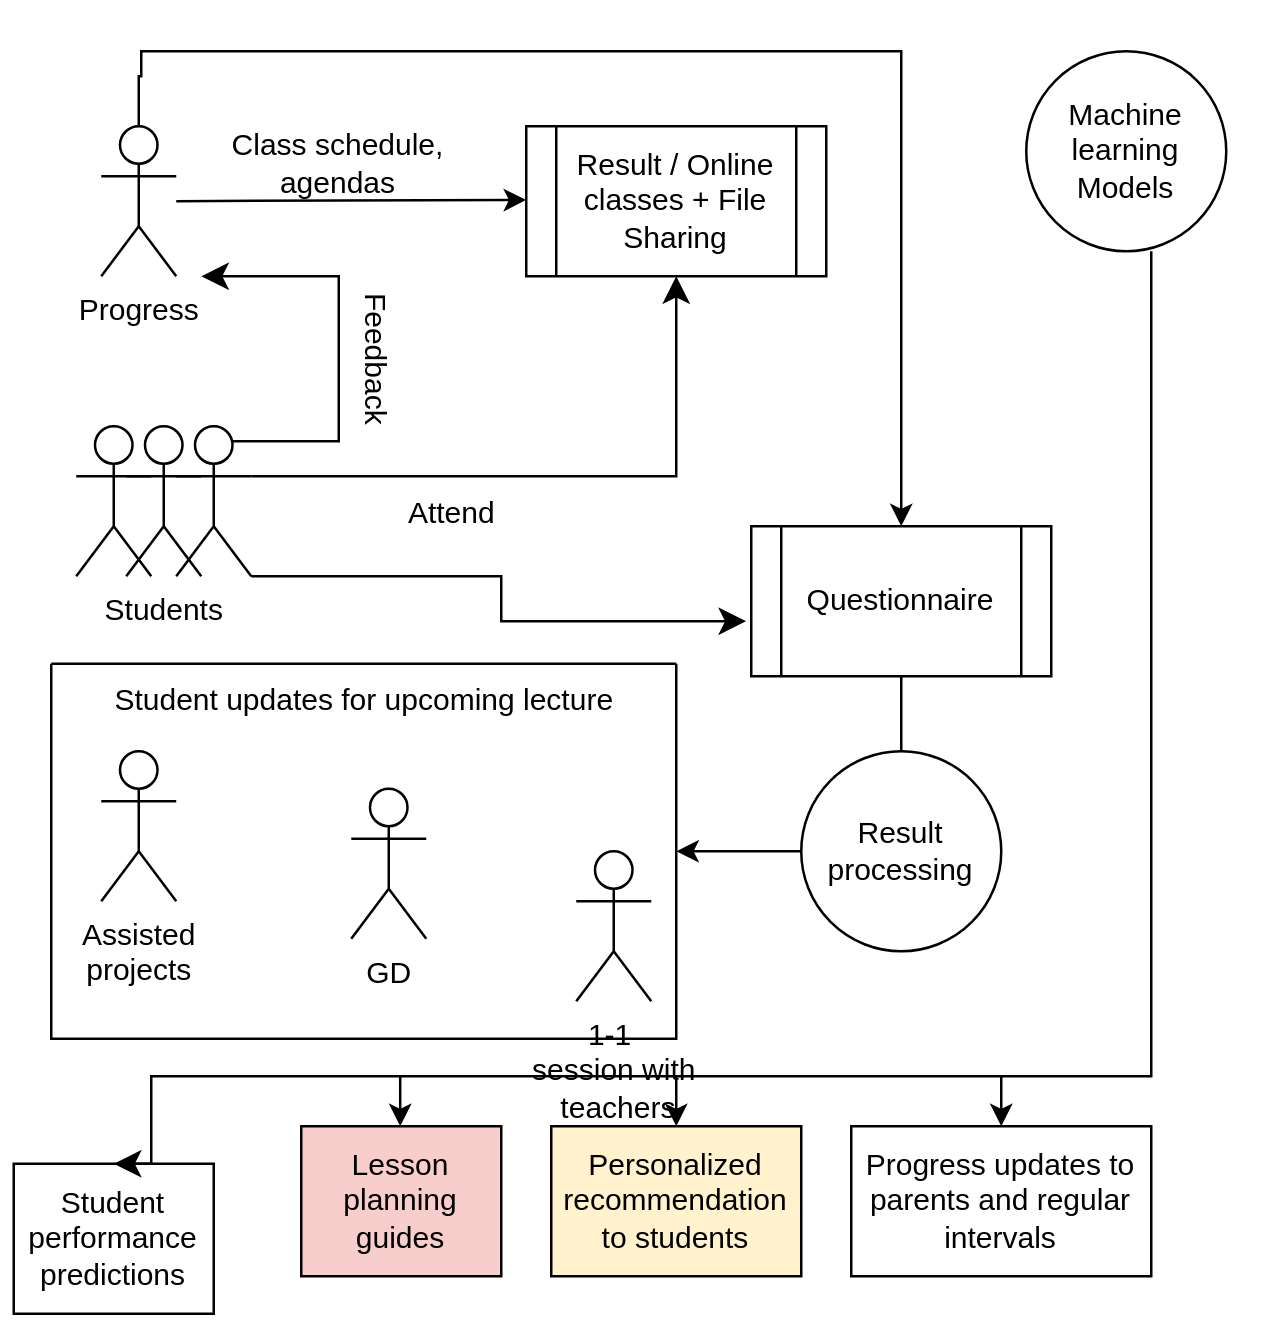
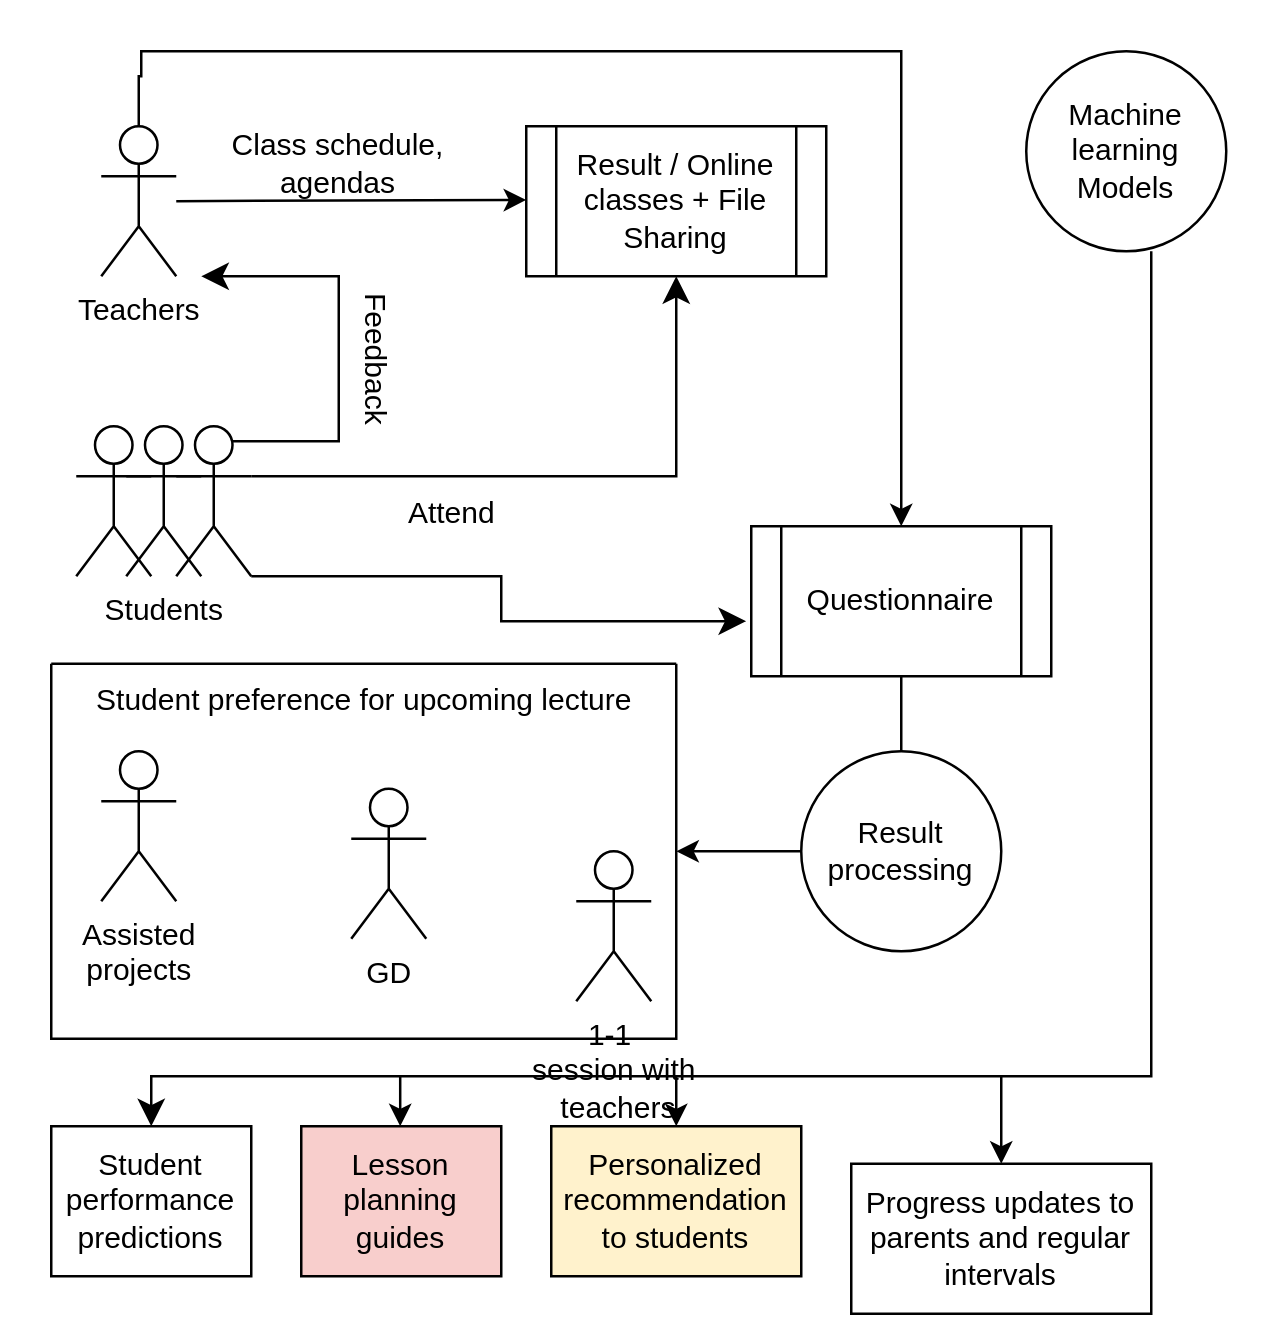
- <mxCell id="3" value="Progress" style="shape=umlActor;verticalLabelPosition=bottom;verticalAlign=top;html=1;outlineConnect=0;" vertex="1" parent="1"><mxGeometry x="40" y="50" width="30" height="60" as="geometry" /></mxCell>
+ <mxCell id="3" value="Teachers" style="shape=umlActor;verticalLabelPosition=bottom;verticalAlign=top;html=1;outlineConnect=0;" vertex="1" parent="1"><mxGeometry x="40" y="50" width="30" height="60" as="geometry" /></mxCell>
- <mxCell id="24" value="Student updates for upcoming lecture" style="text;html=1;align=center;verticalAlign=middle;resizable=0;points=[];autosize=1;strokeColor=none;fillColor=none;" vertex="1" parent="23"><mxGeometry x="5" width="240" height="30" as="geometry" /></mxCell>
+ <mxCell id="24" value="Student preference for upcoming lecture" style="text;html=1;align=center;verticalAlign=middle;resizable=0;points=[];autosize=1;strokeColor=none;fillColor=none;" vertex="1" parent="23"><mxGeometry x="5" width="240" height="30" as="geometry" /></mxCell>
- <mxCell id="29" value="Progress updates to parents and regular intervals" style="rounded=0;whiteSpace=wrap;html=1;" vertex="1" parent="1"><mxGeometry x="340" y="450" width="120" height="60" as="geometry" /></mxCell>
+ <mxCell id="29" value="Progress updates to parents and regular intervals" style="rounded=0;whiteSpace=wrap;html=1;" vertex="1" parent="1"><mxGeometry x="340" y="465" width="120" height="60" as="geometry" /></mxCell>
- <mxCell id="26" value="Student&lt;br&gt;performance predictions" style="rounded=0;whiteSpace=wrap;html=1;" vertex="1" parent="1"><mxGeometry x="5" y="465" width="80" height="60" as="geometry" /></mxCell>
+ <mxCell id="26" value="Student&lt;br&gt;performance predictions" style="rounded=0;whiteSpace=wrap;html=1;" vertex="1" parent="1"><mxGeometry x="20" y="450" width="80" height="60" as="geometry" /></mxCell>
